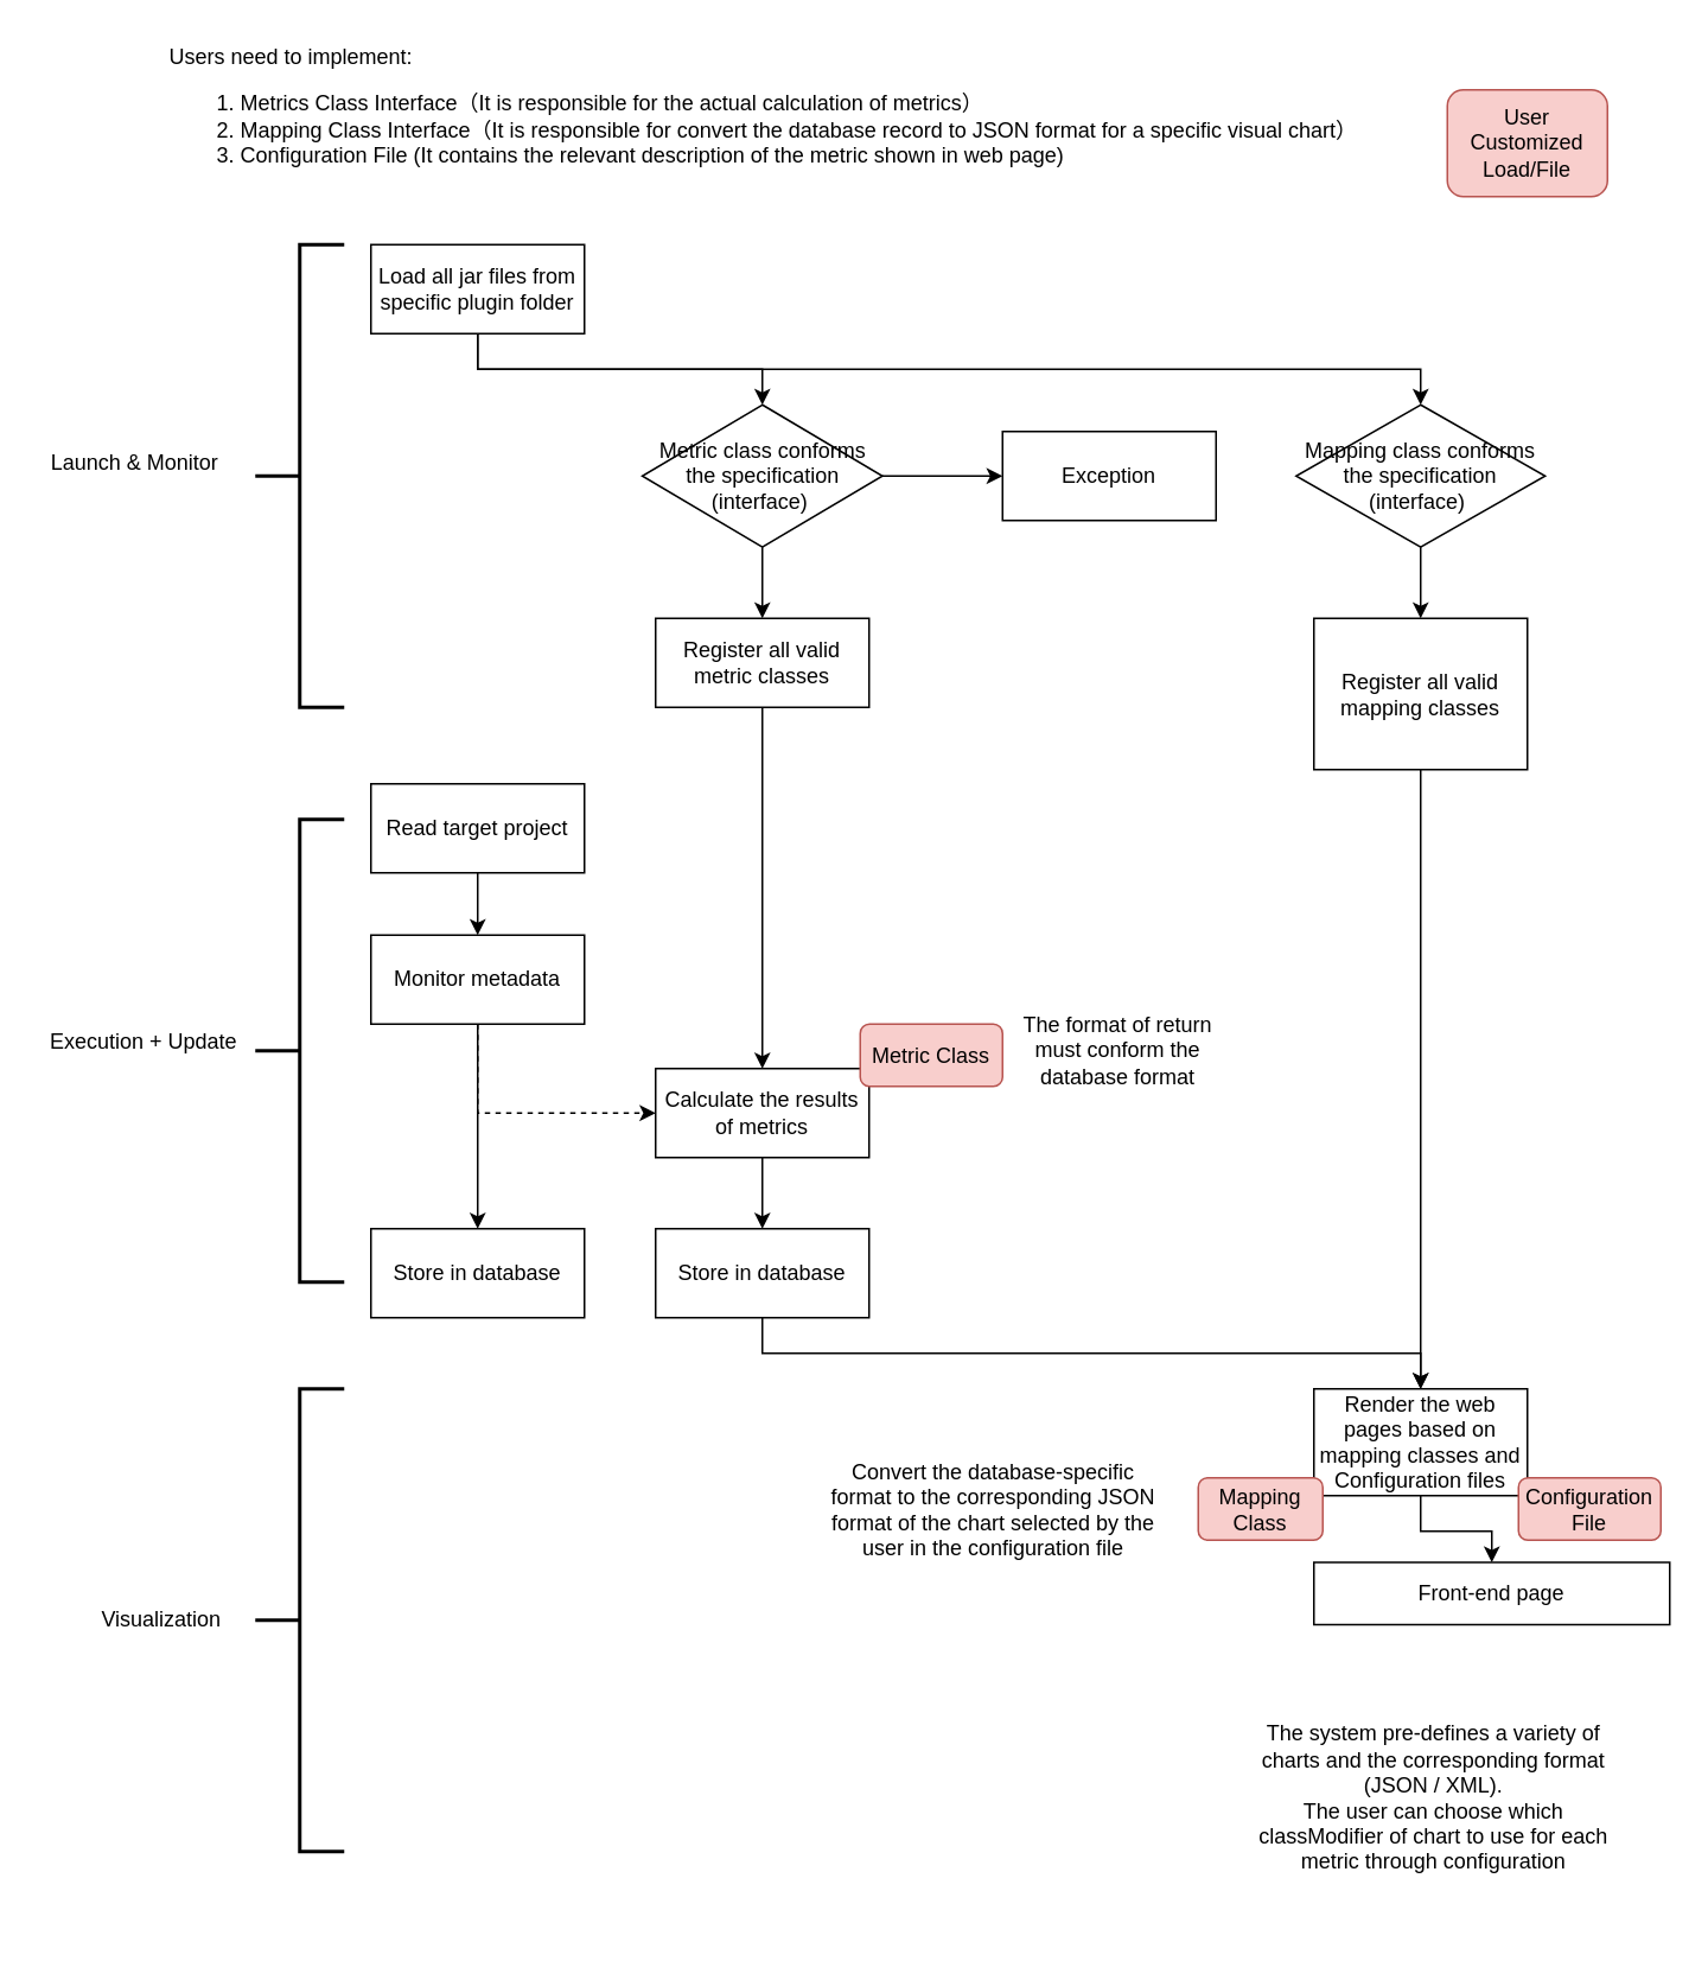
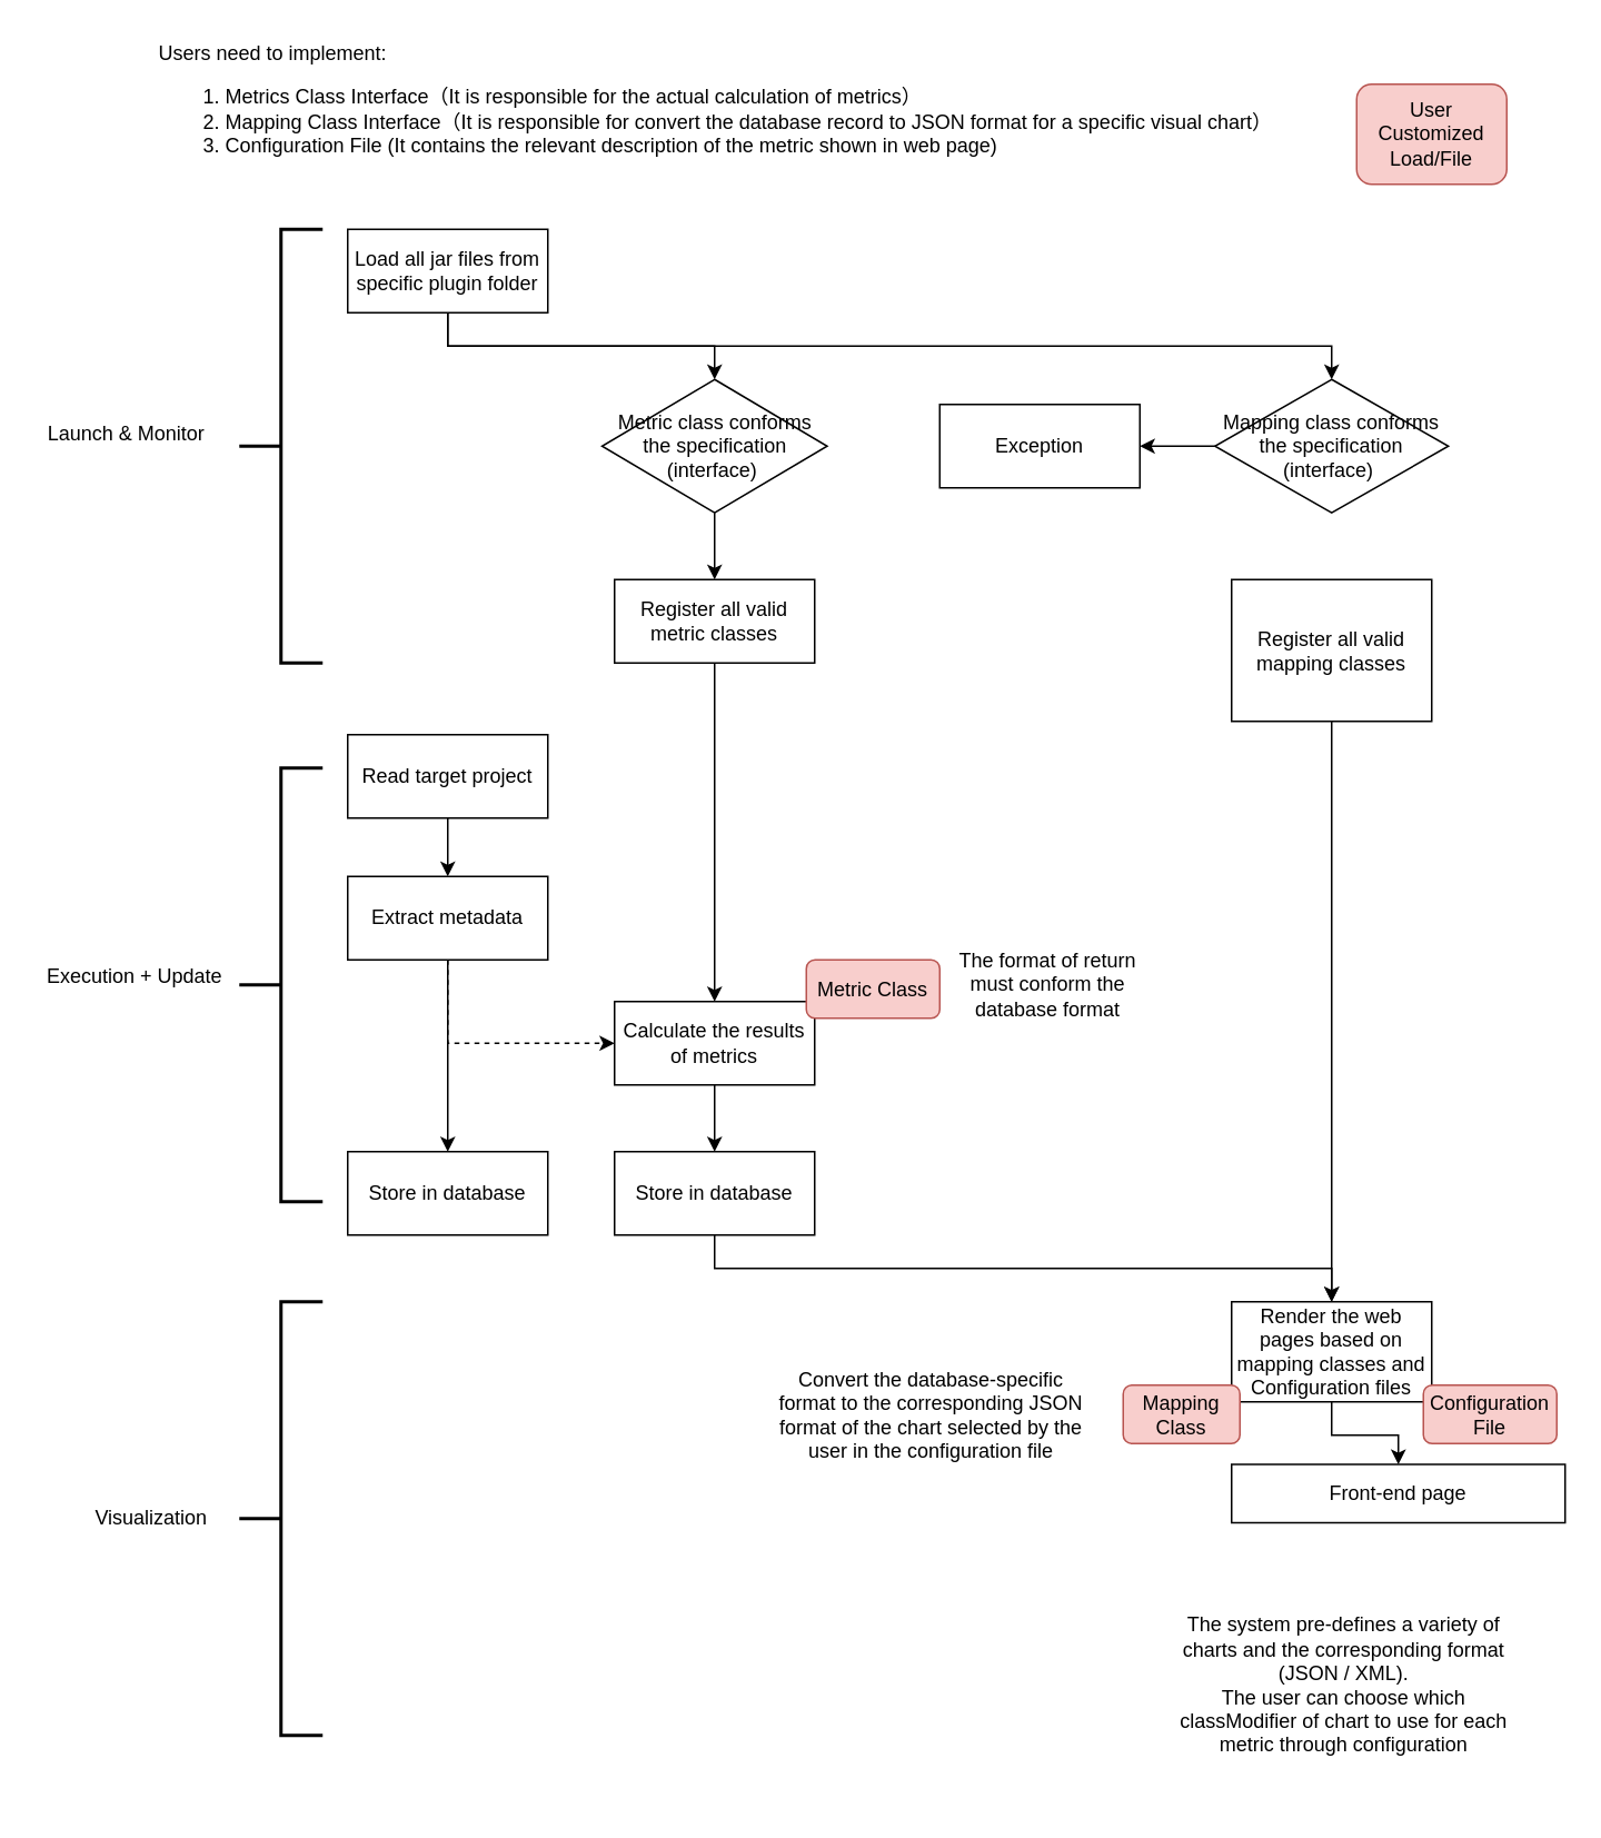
- <mxCell id="6" style="edgeStyle=orthogonalEdgeStyle;rounded=0;orthogonalLoop=1;jettySize=auto;html=1;exitX=1;exitY=0.5;exitDx=0;exitDy=0;" edge="1" parent="1" source="7" target="8"><mxGeometry relative="1" as="geometry" /></mxCell>
+ <mxCell id="26" style="edgeStyle=orthogonalEdgeStyle;rounded=0;orthogonalLoop=1;jettySize=auto;html=1;exitX=0;exitY=0.5;exitDx=0;exitDy=0;" edge="1" parent="1" source="27" target="8"><mxGeometry relative="1" as="geometry" /></mxCell>
- <mxCell id="25" style="edgeStyle=orthogonalEdgeStyle;rounded=0;orthogonalLoop=1;jettySize=auto;html=1;exitX=0.5;exitY=1;exitDx=0;exitDy=0;" edge="1" parent="1" source="27" target="29"><mxGeometry relative="1" as="geometry" /></mxCell>
- <mxCell id="15" value="Monitor metadata" style="rounded=0;whiteSpace=wrap;html=1;" vertex="1" parent="1"><mxGeometry x="208" y="525" width="120" height="50" as="geometry" /></mxCell>
+ <mxCell id="15" value="Extract metadata" style="rounded=0;whiteSpace=wrap;html=1;" vertex="1" parent="1"><mxGeometry x="208" y="525" width="120" height="50" as="geometry" /></mxCell>
